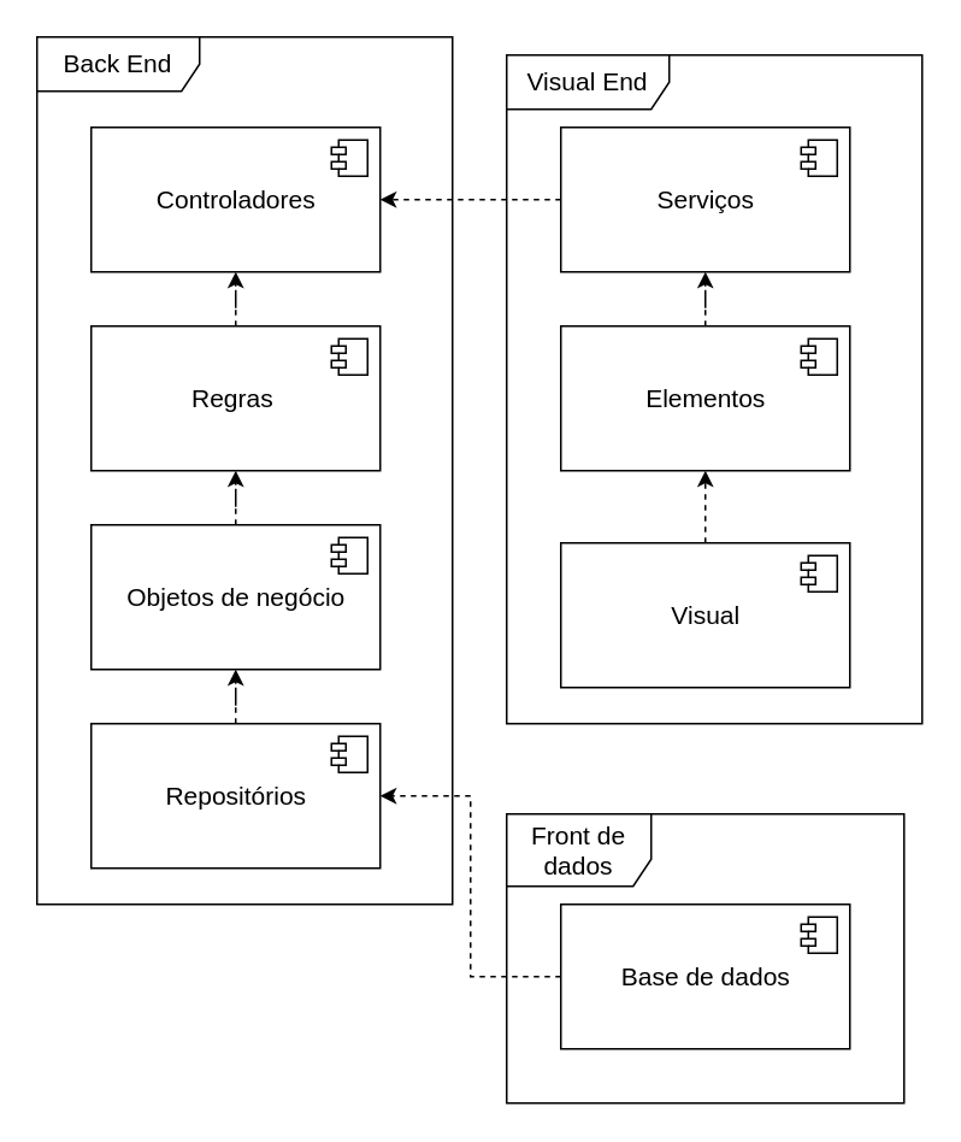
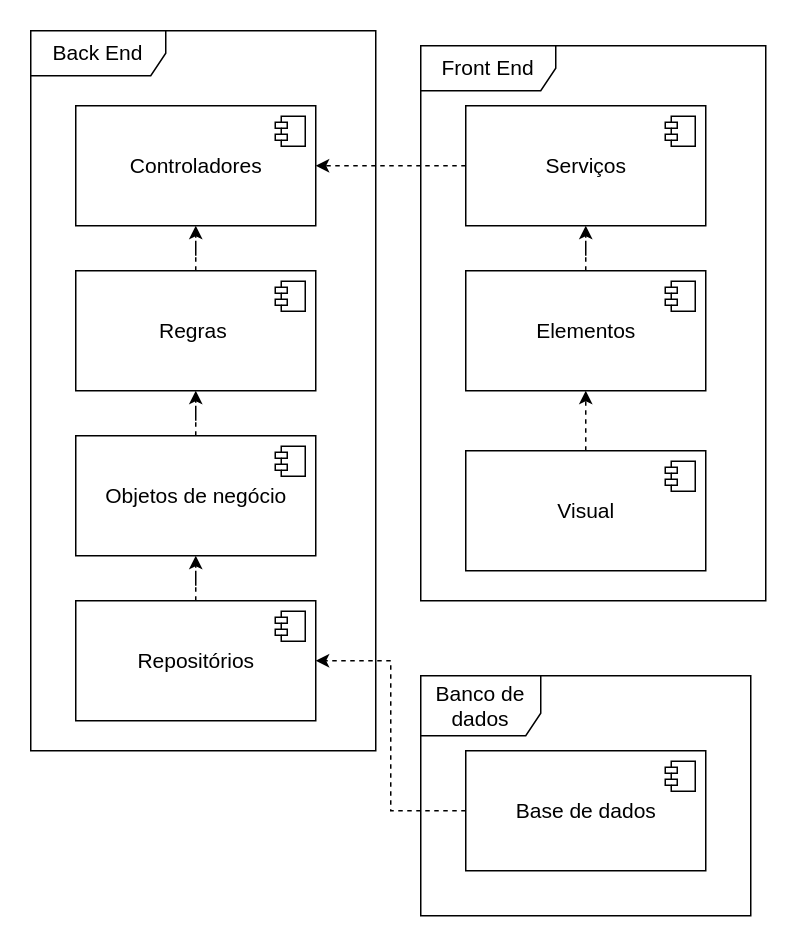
- <mxCell id="23" value="Visual End" style="shape=umlFrame;whiteSpace=wrap;html=1;fontSize=14;width=90;height=30;" vertex="1" parent="1"><mxGeometry x="280" y="30" width="230" height="370" as="geometry" /></mxCell>
+ <mxCell id="23" value="Front End" style="shape=umlFrame;whiteSpace=wrap;html=1;fontSize=14;width=90;height=30;" vertex="1" parent="1"><mxGeometry x="280" y="30" width="230" height="370" as="geometry" /></mxCell>
- <mxCell id="27" value="Front de dados" style="shape=umlFrame;whiteSpace=wrap;html=1;fontSize=14;width=80;height=40;" vertex="1" parent="1"><mxGeometry x="280" y="450" width="220" height="160" as="geometry" /></mxCell>
+ <mxCell id="27" value="Banco de dados" style="shape=umlFrame;whiteSpace=wrap;html=1;fontSize=14;width=80;height=40;" vertex="1" parent="1"><mxGeometry x="280" y="450" width="220" height="160" as="geometry" /></mxCell>
